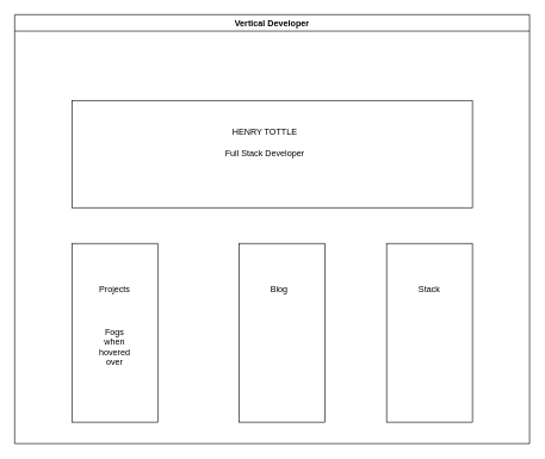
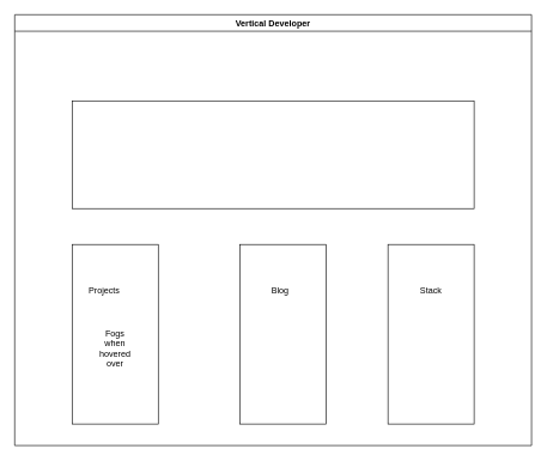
- <mxCell id="7" value="HENRY TOTTLE" style="text;html=1;align=center;verticalAlign=middle;whiteSpace=wrap;rounded=0;" vertex="1" parent="2"><mxGeometry x="240" y="150" width="220" height="30" as="geometry" /></mxCell>
- <mxCell id="8" value="Full Stack Developer" style="text;html=1;align=center;verticalAlign=middle;whiteSpace=wrap;rounded=0;" vertex="1" parent="2"><mxGeometry x="240" y="180" width="220" height="30" as="geometry" /></mxCell>
- <mxCell id="9" value="Projects" style="text;html=1;align=center;verticalAlign=middle;whiteSpace=wrap;rounded=0;" vertex="1" parent="2"><mxGeometry x="110" y="370" width="60" height="30" as="geometry" /></mxCell>
+ <mxCell id="9" value="Projects" style="text;html=1;align=center;verticalAlign=middle;whiteSpace=wrap;rounded=0;" vertex="1" parent="2"><mxGeometry x="95" y="370" width="60" height="30" as="geometry" /></mxCell>
